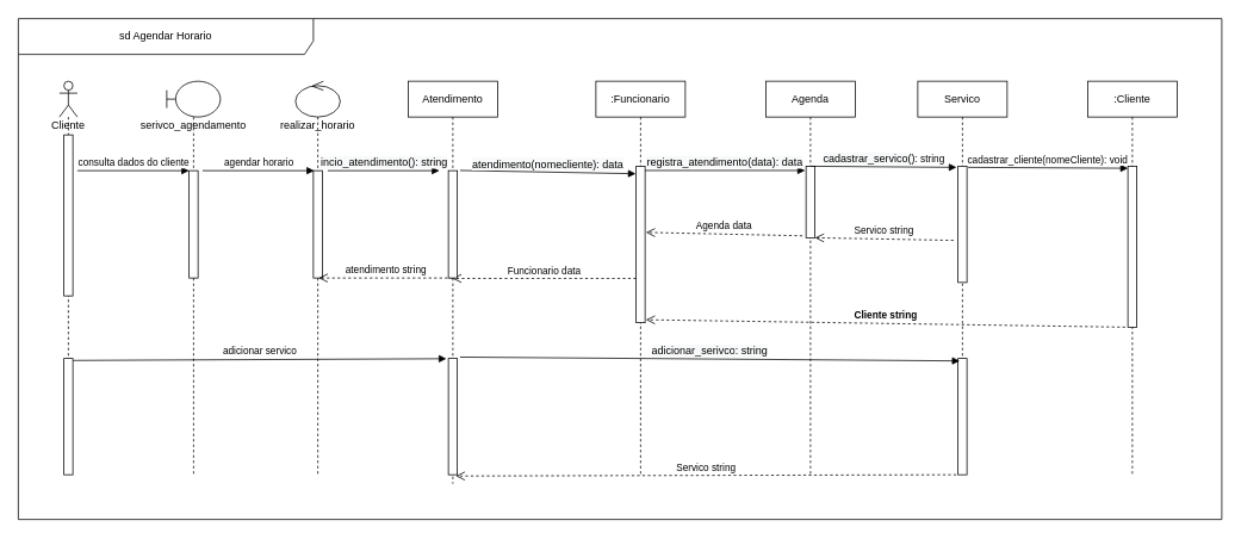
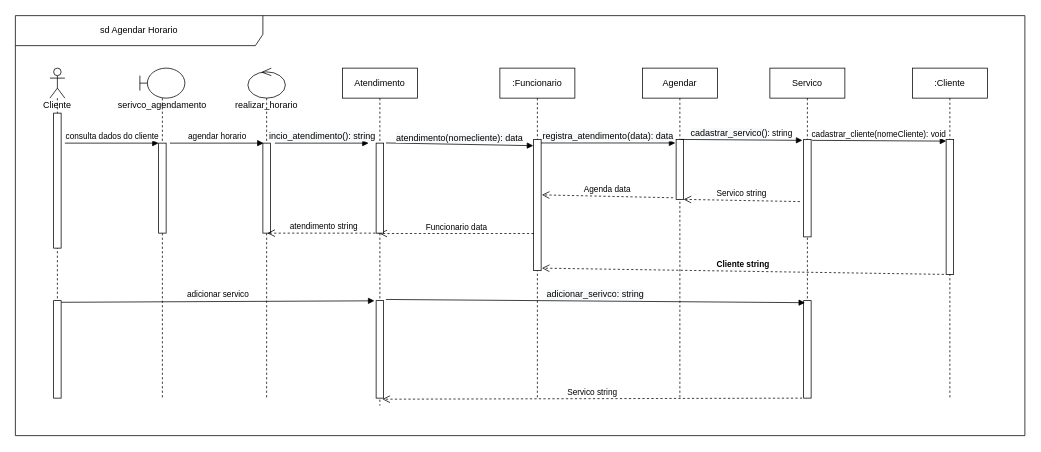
- <mxCell id="6" value="Agenda" style="shape=umlLifeline;perimeter=lifelinePerimeter;whiteSpace=wrap;html=1;container=1;collapsible=0;recursiveResize=0;outlineConnect=0;" parent="1" vertex="1"><mxGeometry x="856" y="90" width="100" height="440" as="geometry" /></mxCell>
+ <mxCell id="6" value="Agendar" style="shape=umlLifeline;perimeter=lifelinePerimeter;whiteSpace=wrap;html=1;container=1;collapsible=0;recursiveResize=0;outlineConnect=0;" parent="1" vertex="1"><mxGeometry x="856" y="90" width="100" height="440" as="geometry" /></mxCell>
